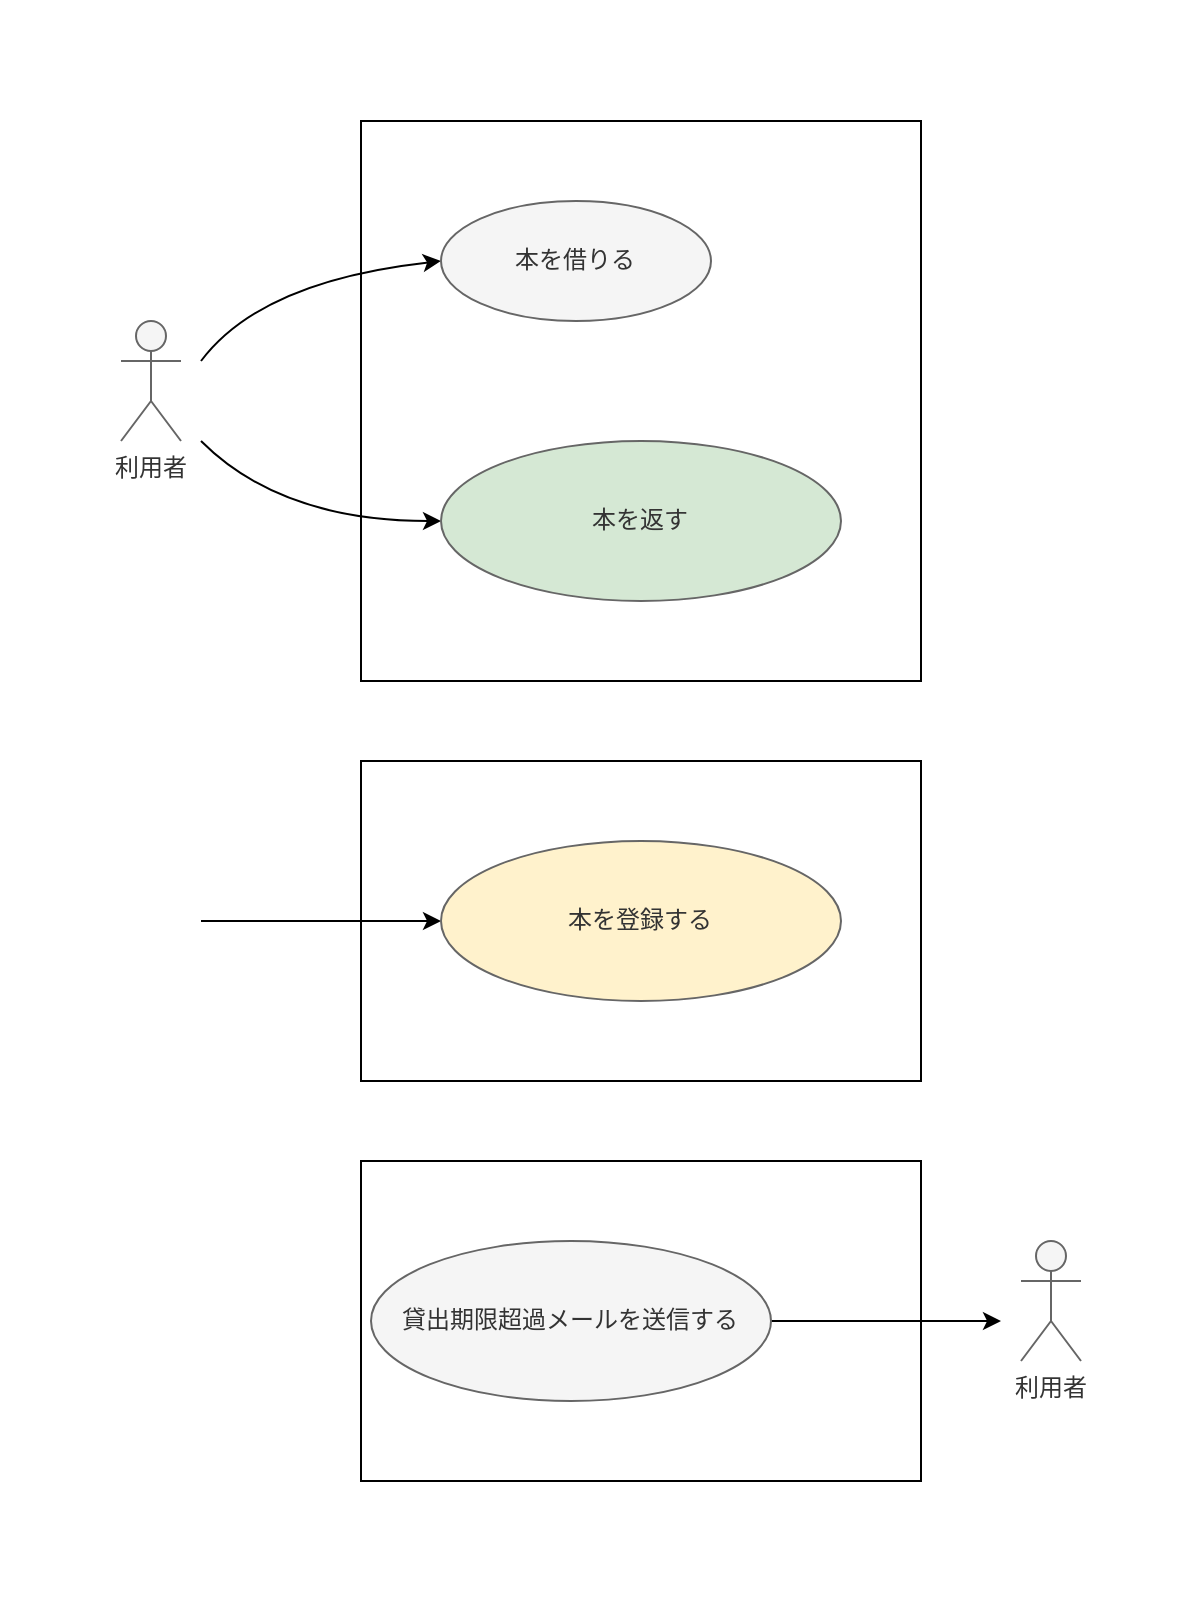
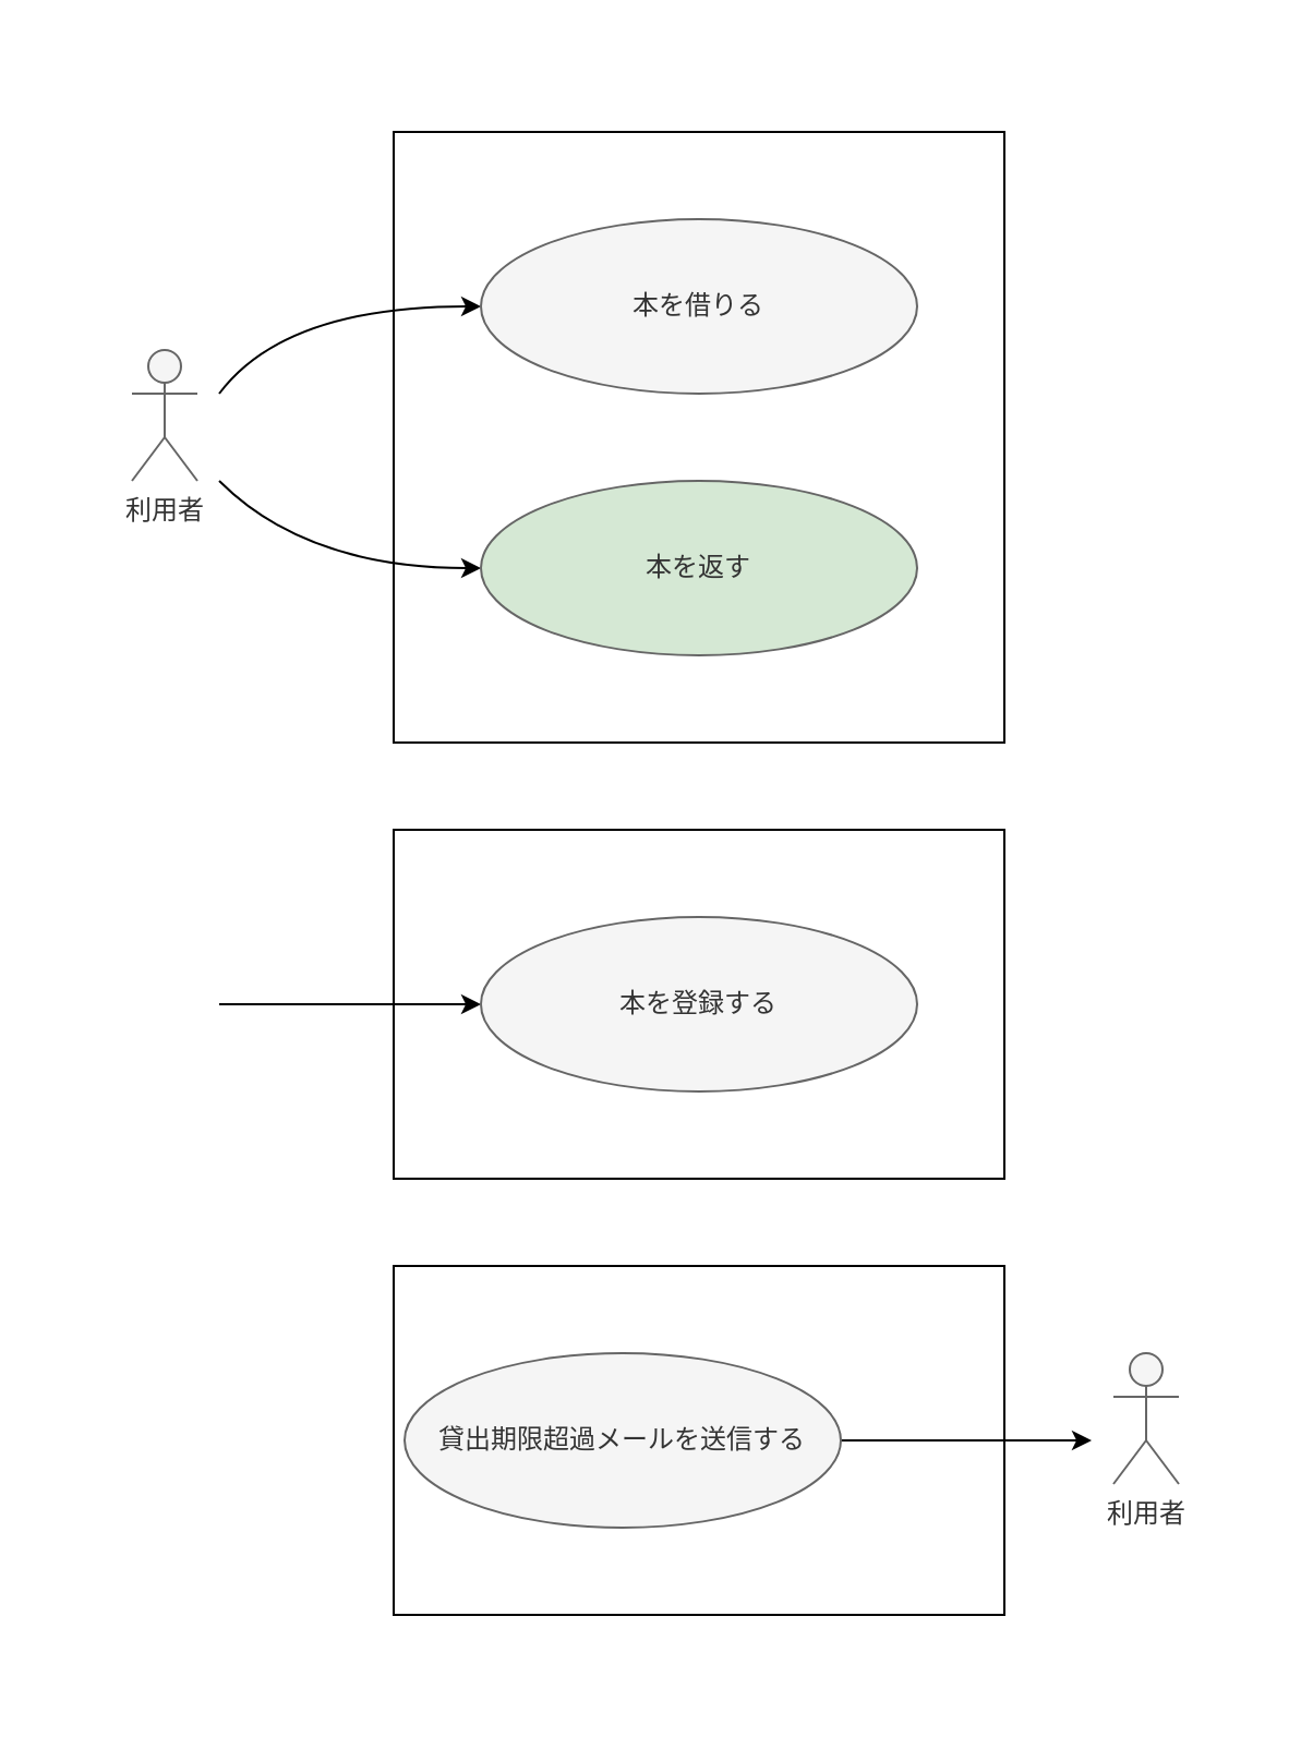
- <mxCell id="6" value="本を借りる" style="ellipse;whiteSpace=wrap;html=1;fillColor=#f5f5f5;fontColor=#333333;strokeColor=#666666;" vertex="1" parent="1"><mxGeometry x="220" y="100" width="135" height="60" as="geometry" /></mxCell>
+ <mxCell id="6" value="本を借りる" style="ellipse;whiteSpace=wrap;html=1;fillColor=#f5f5f5;fontColor=#333333;strokeColor=#666666;" vertex="1" parent="1"><mxGeometry x="220" y="100" width="200" height="80" as="geometry" /></mxCell>
- <mxCell id="11" value="本を登録する" style="ellipse;whiteSpace=wrap;html=1;fillColor=#fff2cc;fontColor=#333333;strokeColor=#666666;" vertex="1" parent="1"><mxGeometry x="220" y="420" width="200" height="80" as="geometry" /></mxCell>
+ <mxCell id="11" value="本を登録する" style="ellipse;whiteSpace=wrap;html=1;fillColor=#f5f5f5;fontColor=#333333;strokeColor=#666666;" vertex="1" parent="1"><mxGeometry x="220" y="420" width="200" height="80" as="geometry" /></mxCell>
